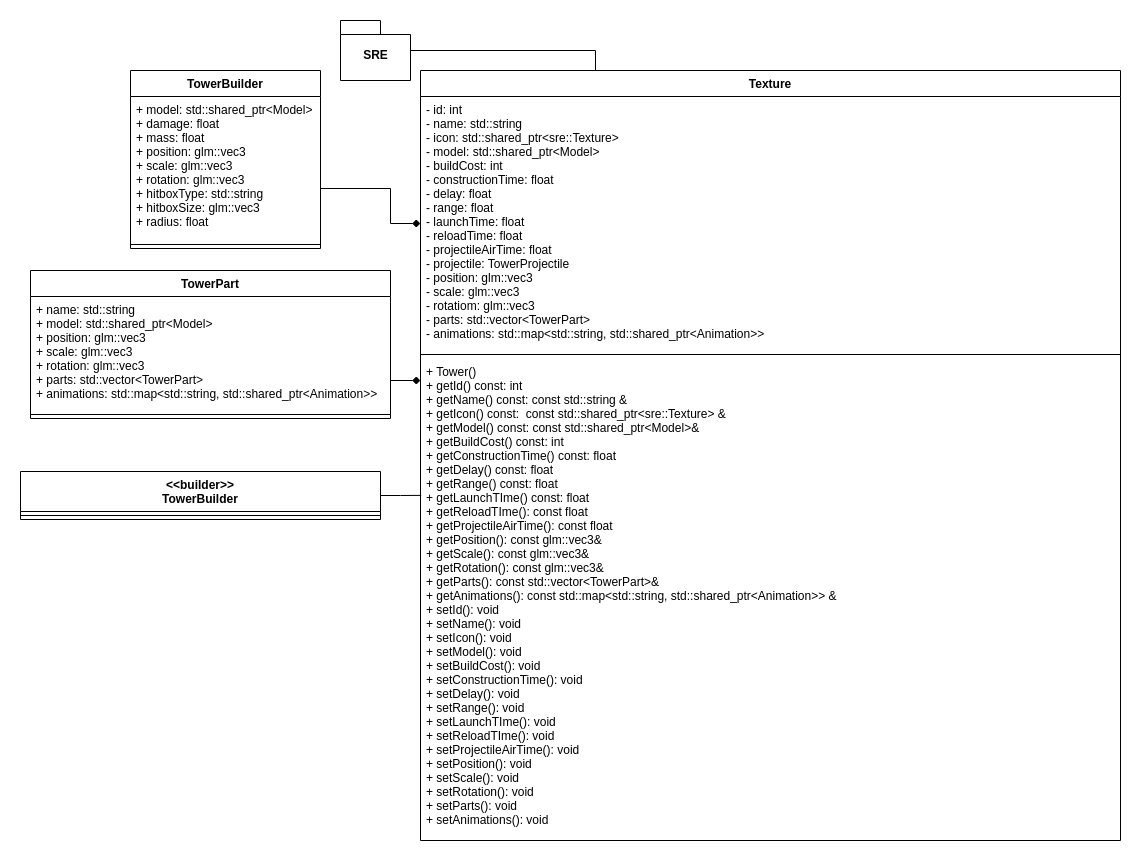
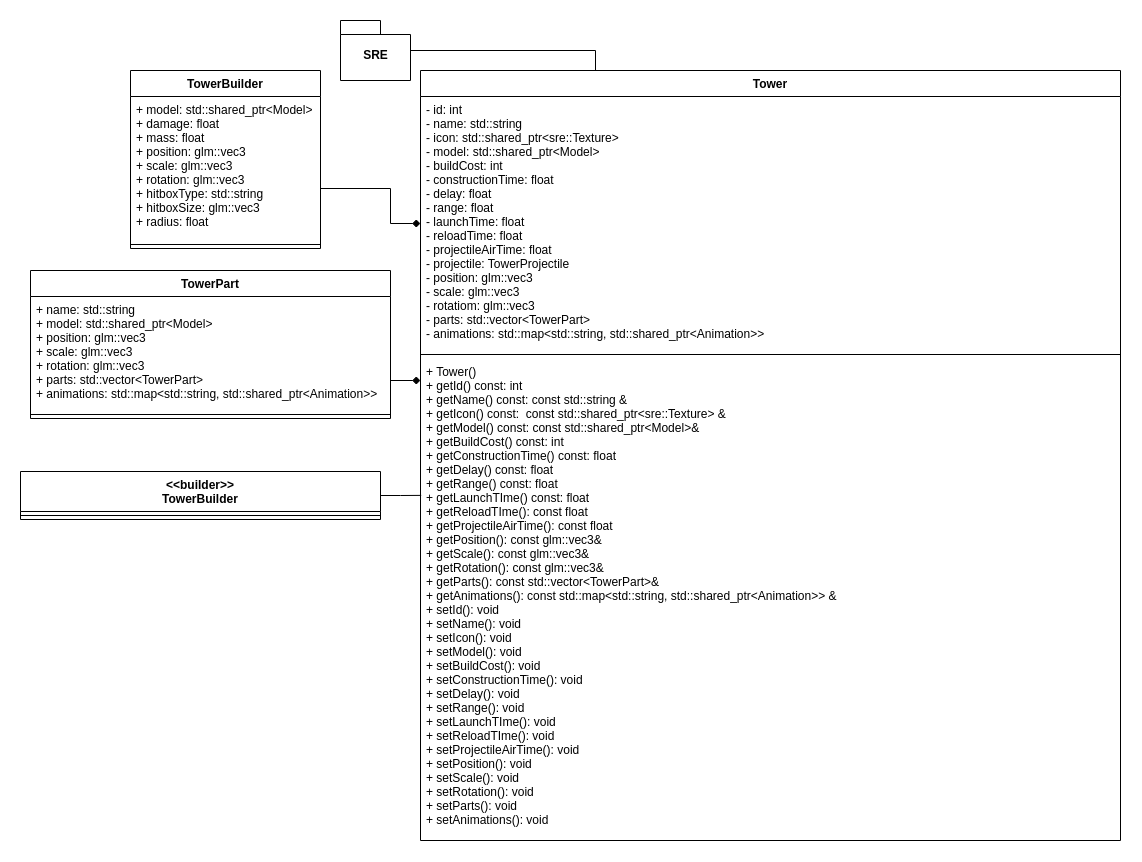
- <mxCell id="3" value="Texture" style="swimlane;fontStyle=1;align=center;verticalAlign=top;childLayout=stackLayout;horizontal=1;startSize=26;horizontalStack=0;resizeParent=1;resizeParentMax=0;resizeLast=0;collapsible=1;marginBottom=0;" parent="1" vertex="1"><mxGeometry x="420" y="70" width="700" height="770" as="geometry" /></mxCell>
+ <mxCell id="3" value="Tower" style="swimlane;fontStyle=1;align=center;verticalAlign=top;childLayout=stackLayout;horizontal=1;startSize=26;horizontalStack=0;resizeParent=1;resizeParentMax=0;resizeLast=0;collapsible=1;marginBottom=0;" parent="1" vertex="1"><mxGeometry x="420" y="70" width="700" height="770" as="geometry" /></mxCell>
